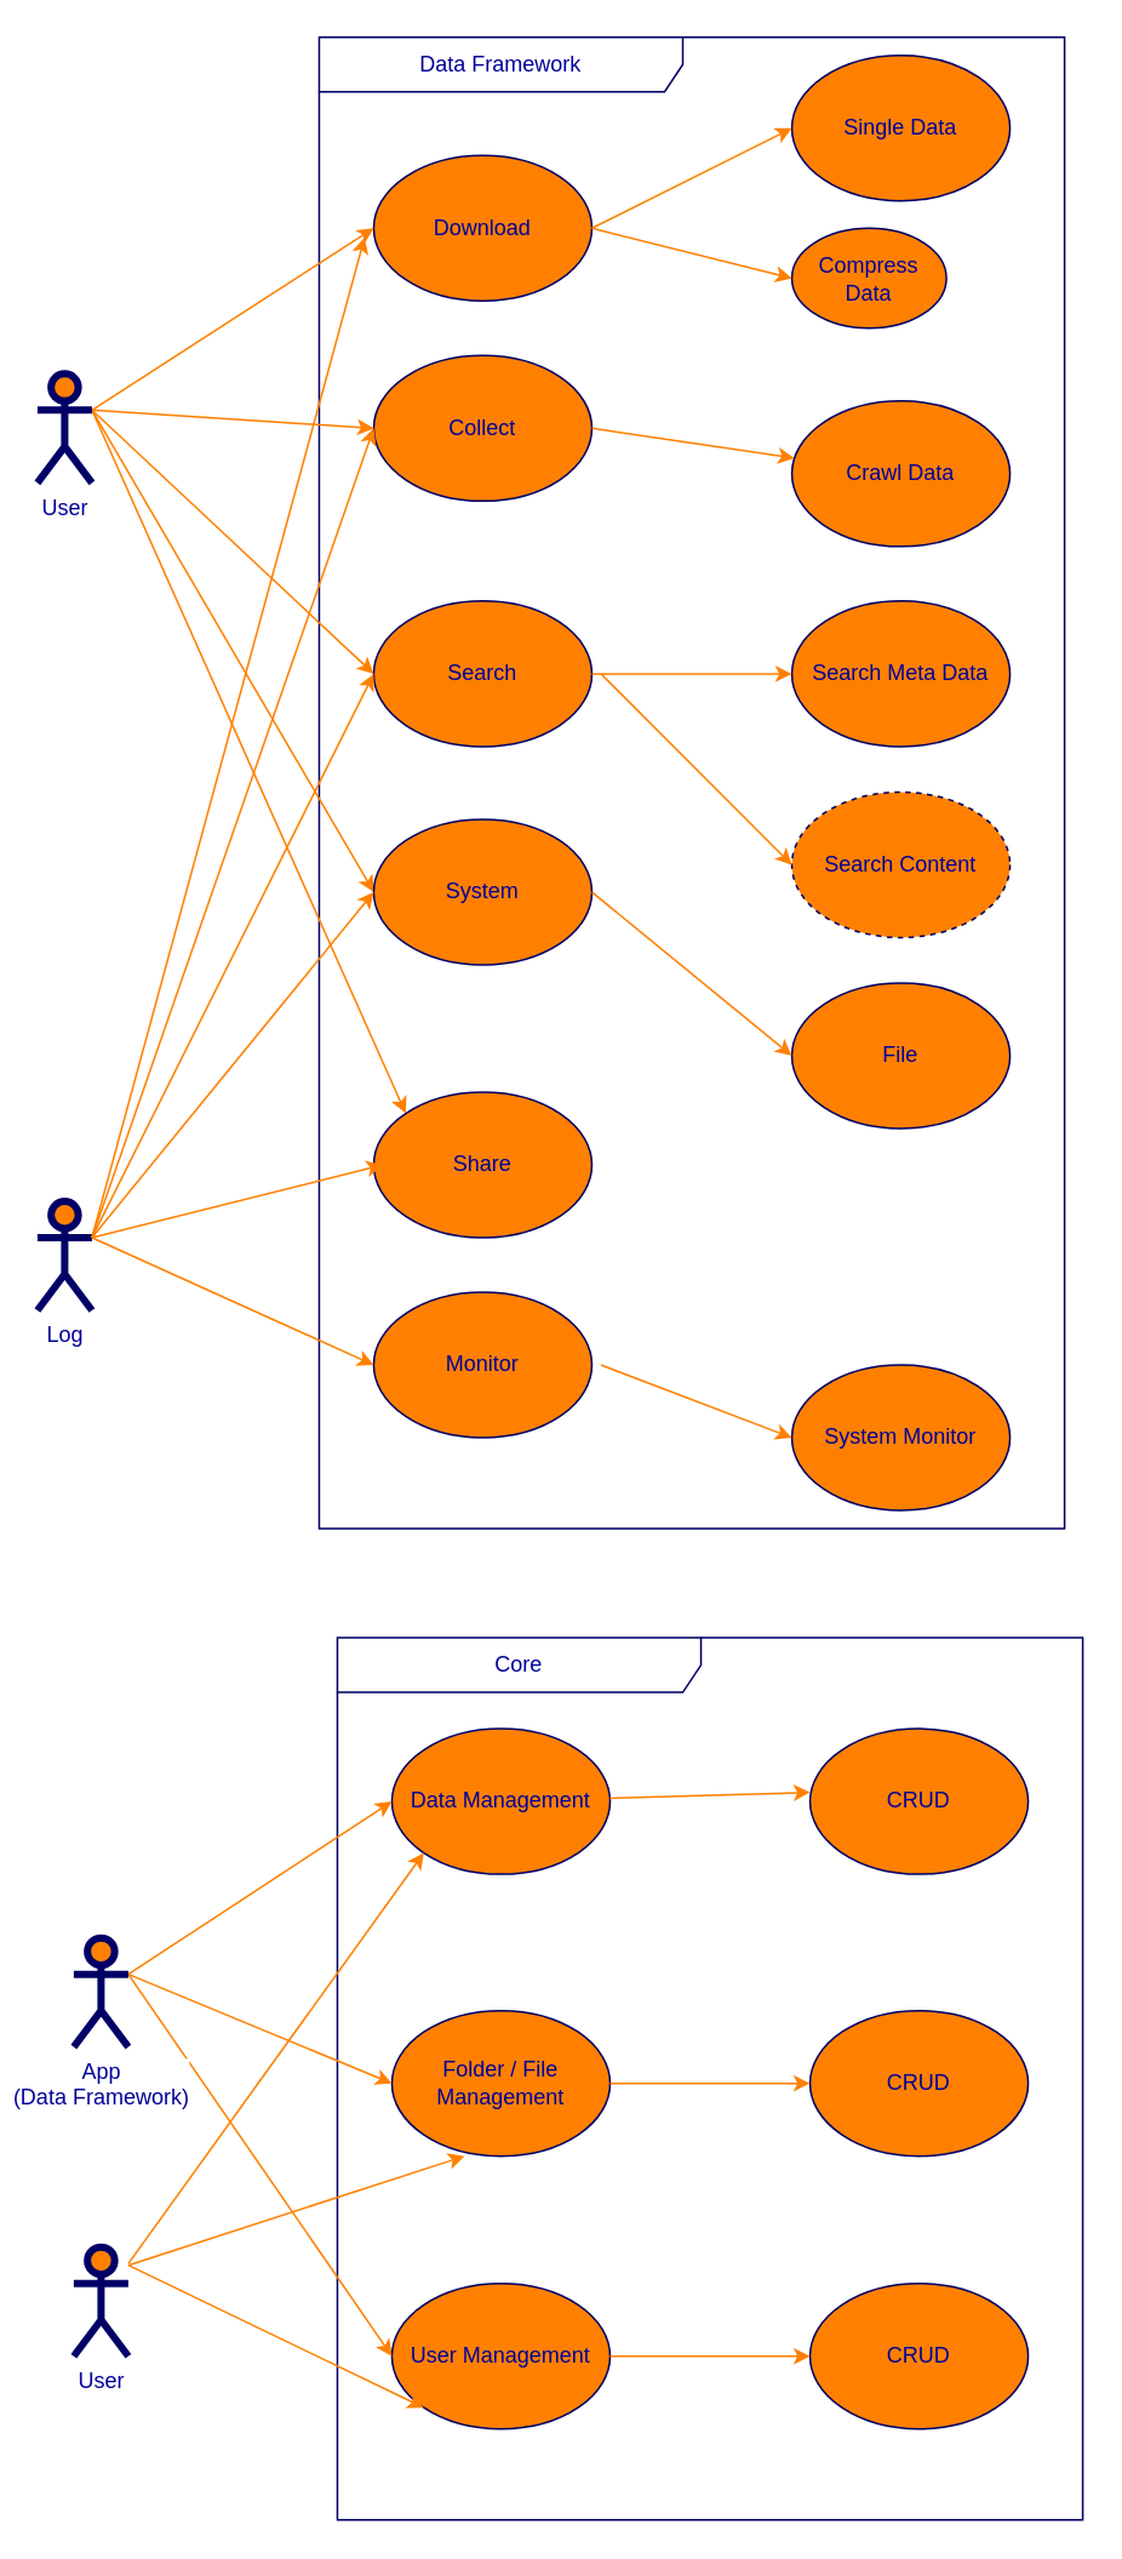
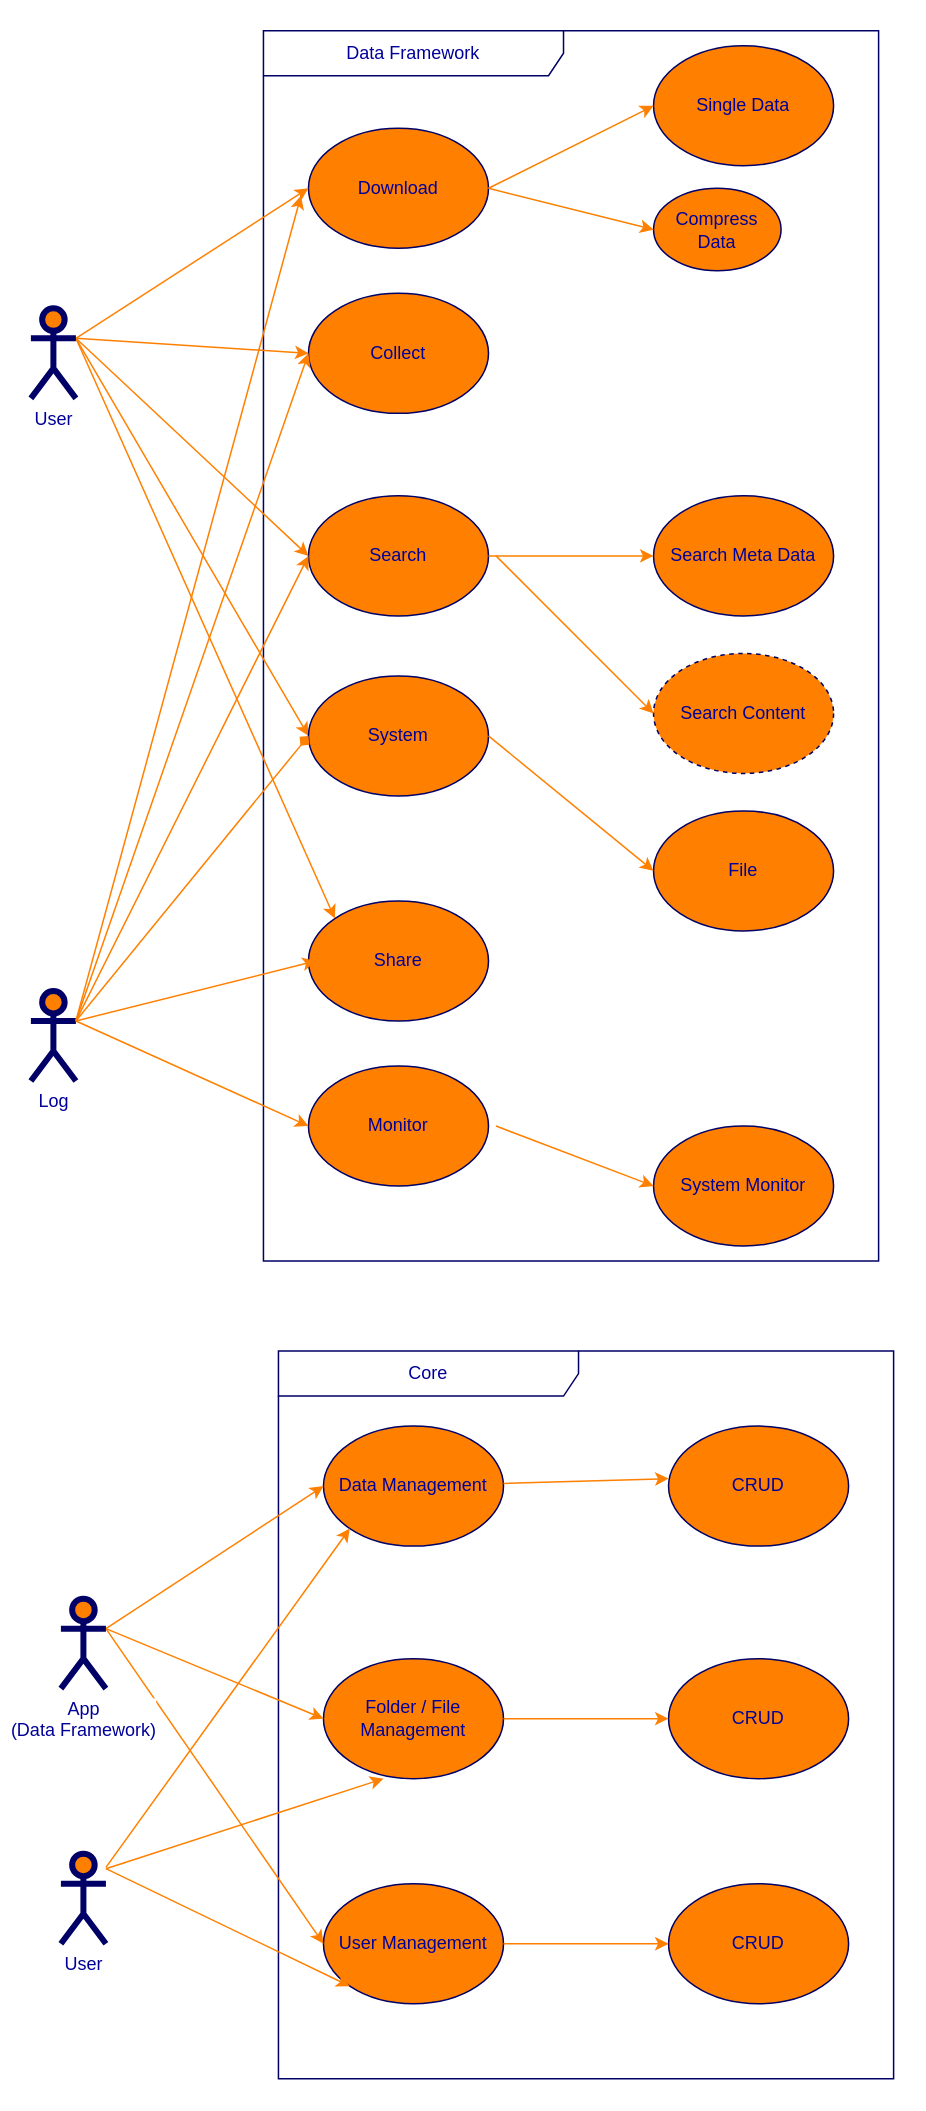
- <mxCell id="43" style="edgeStyle=none;curved=1;html=1;exitX=1;exitY=0.5;jettySize=auto;orthogonalLoop=1;strokeColor=#FF8000;fontColor=#000099;exitDx=0;exitDy=0;" edge="1" parent="1" source="4" target="9"><mxGeometry relative="1" as="geometry"><mxPoint x="345" y="145" as="sourcePoint" /><mxPoint x="455" y="90" as="targetPoint" /></mxGeometry></mxCell>
- <mxCell id="9" value="Crawl Data" style="ellipse;whiteSpace=wrap;html=1;fillColor=#FF8000;strokeColor=#000066;fontColor=#000099;" parent="1" vertex="1"><mxGeometry x="435" y="220" width="120" height="80" as="geometry" /></mxCell>
- <mxCell id="50" style="edgeStyle=none;curved=1;html=1;exitX=1;exitY=0.333;exitPerimeter=0;jettySize=auto;orthogonalLoop=1;strokeColor=#FF8000;entryX=0;entryY=0.5;fontColor=#000099;entryDx=0;entryDy=0;exitDx=0;exitDy=0;" edge="1" parent="1" source="17" target="18"><mxGeometry relative="1" as="geometry"><mxPoint x="80" y="255" as="sourcePoint" /><mxPoint x="252.574" y="641.716" as="targetPoint" /></mxGeometry></mxCell>
+ <mxCell id="50" style="edgeStyle=none;curved=1;html=1;exitX=1;exitY=0.333;exitPerimeter=0;jettySize=auto;orthogonalLoop=1;strokeColor=#FF8000;entryX=0;entryY=0.5;fontColor=#000099;entryDx=0;entryDy=0;exitDx=0;exitDy=0;endArrow=diamond;" edge="1" parent="1" source="17" target="18"><mxGeometry relative="1" as="geometry"><mxPoint x="80" y="255" as="sourcePoint" /><mxPoint x="252.574" y="641.716" as="targetPoint" /></mxGeometry></mxCell>
